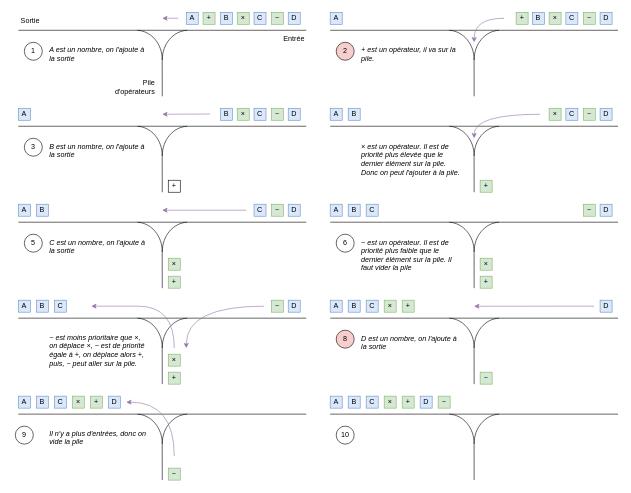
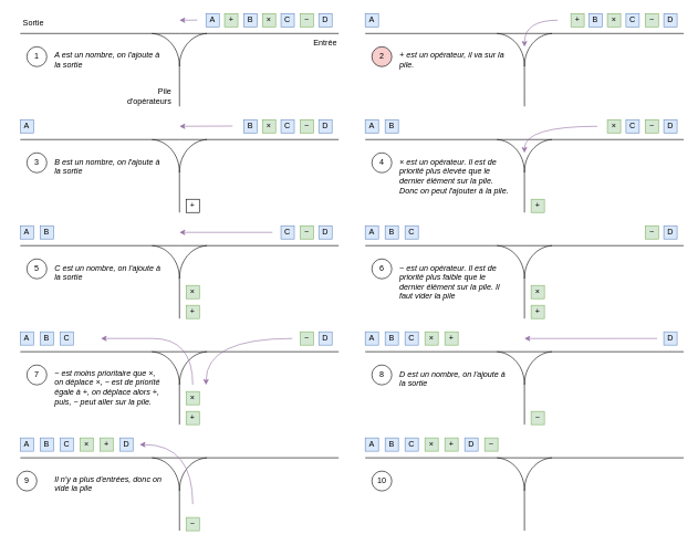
+ <mxCell id="58" value="4" style="ellipse;whiteSpace=wrap;html=1;aspect=fixed;" vertex="1" parent="1"><mxGeometry x="560" y="230" width="30" height="30" as="geometry" /></mxCell>
+ <mxCell id="98" value="7" style="ellipse;whiteSpace=wrap;html=1;aspect=fixed;" vertex="1" parent="1"><mxGeometry x="40" y="550" width="30" height="30" as="geometry" /></mxCell>
- <mxCell id="111" value="8" style="ellipse;whiteSpace=wrap;html=1;aspect=fixed;fillColor=#f8cecc;" vertex="1" parent="1"><mxGeometry x="560" y="550" width="30" height="30" as="geometry" /></mxCell>
+ <mxCell id="111" value="8" style="ellipse;whiteSpace=wrap;html=1;aspect=fixed;" vertex="1" parent="1"><mxGeometry x="560" y="550" width="30" height="30" as="geometry" /></mxCell>
